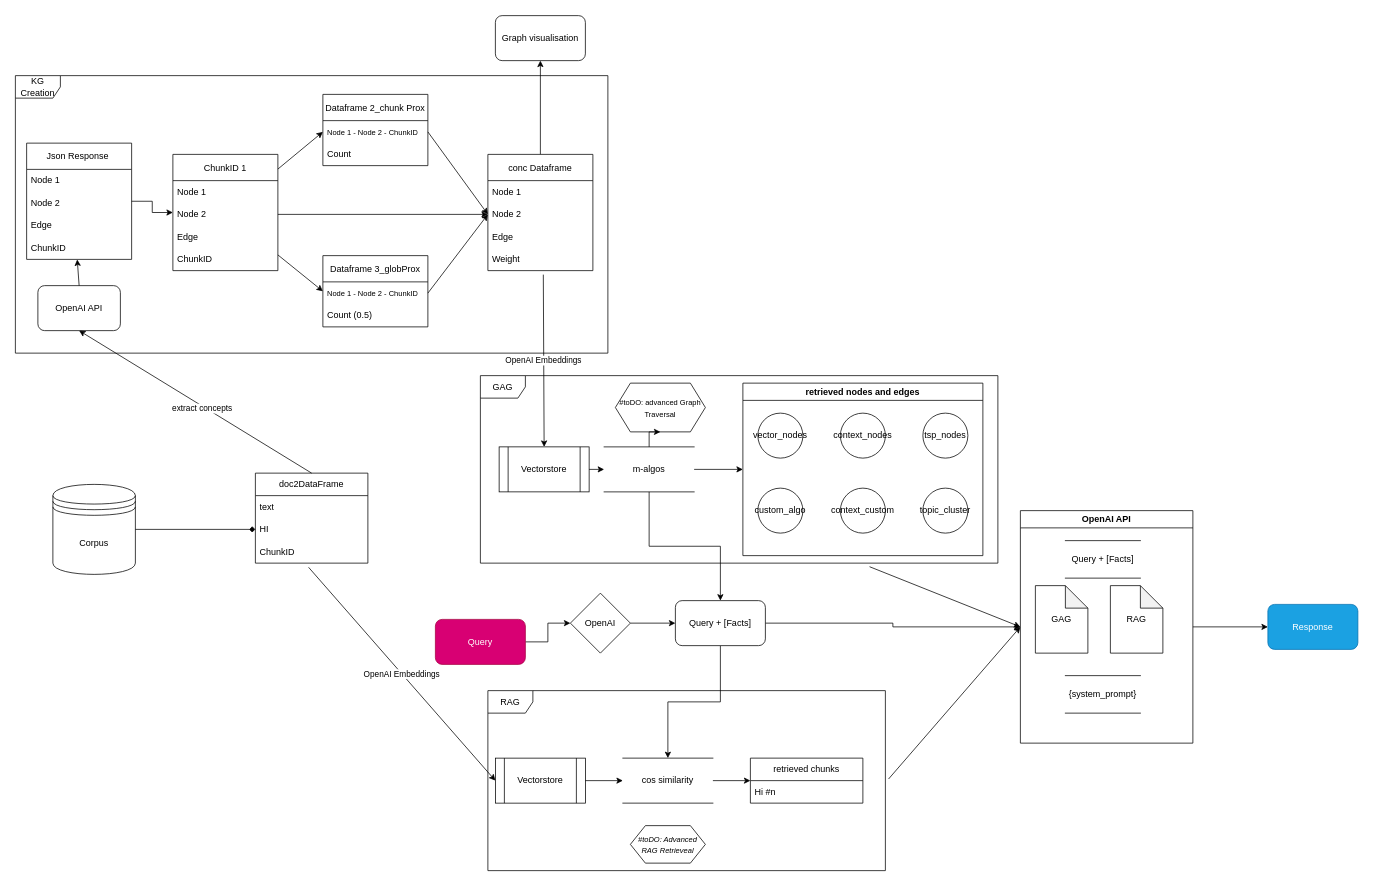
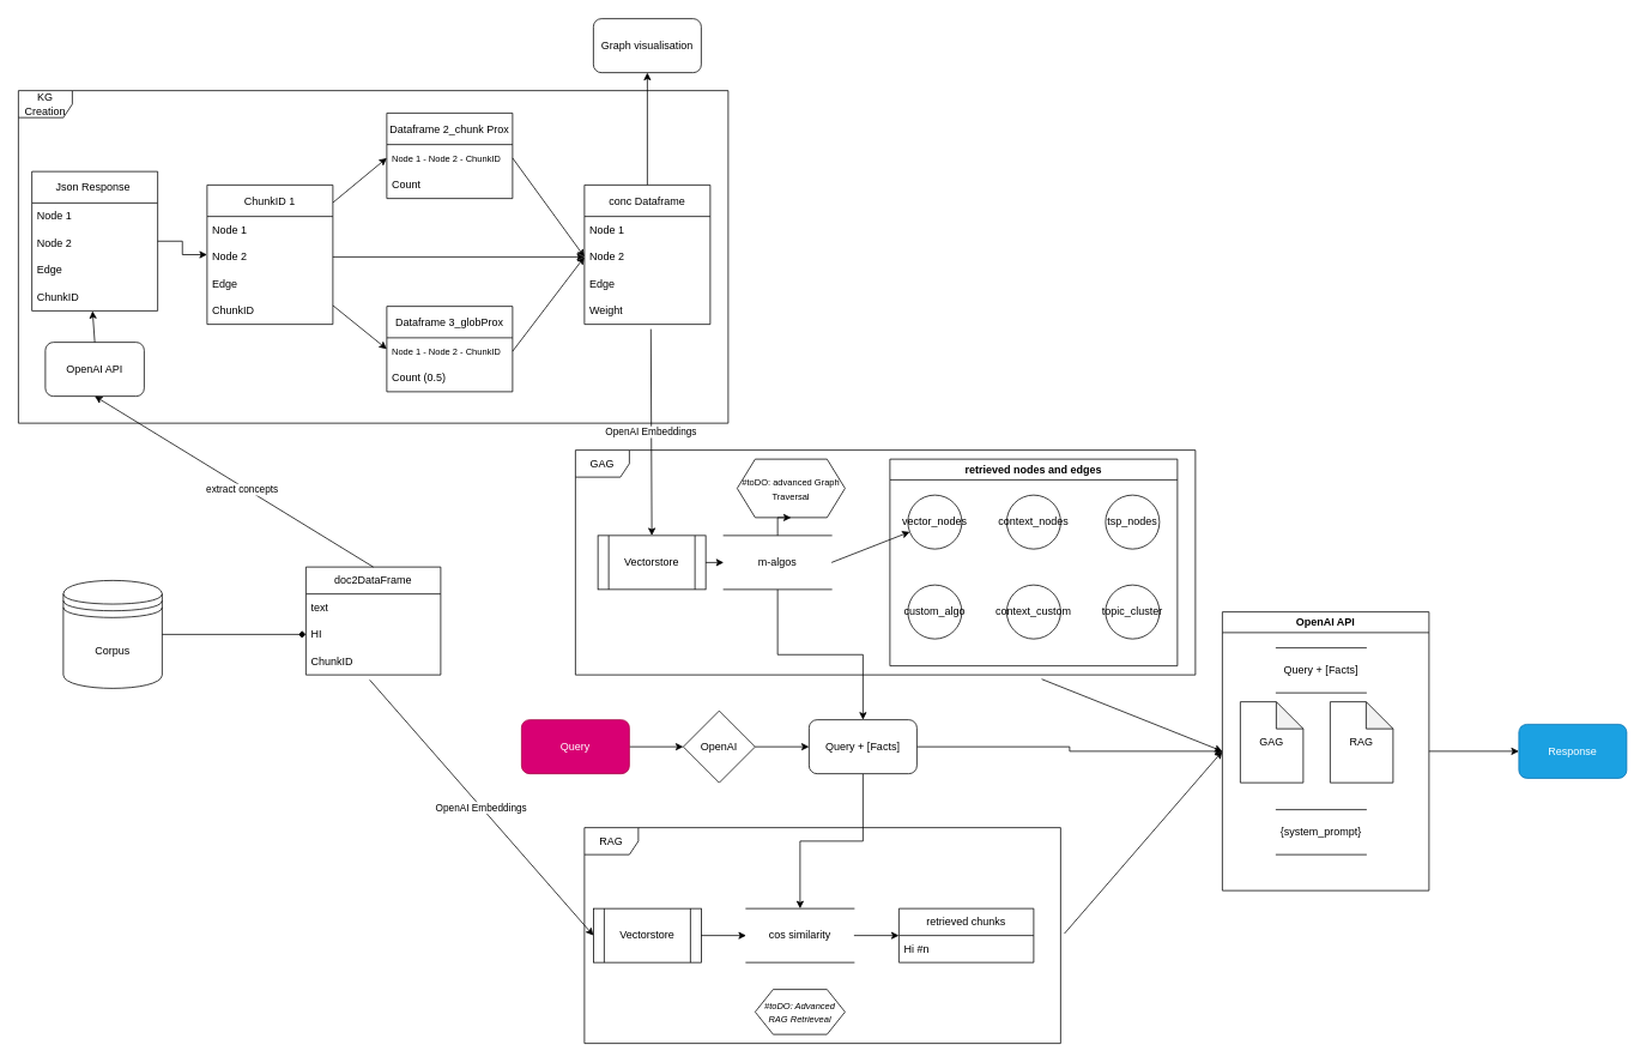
- <mxCell id="66" value="" style="endArrow=classic;html=1;rounded=0;entryX=0;entryY=0.5;entryDx=0;entryDy=0;exitX=1;exitY=0.5;exitDx=0;exitDy=0;" parent="1" source="54" target="59" edge="1"><mxGeometry width="50" height="50" relative="1" as="geometry"><mxPoint x="900" y="640" as="sourcePoint" /><mxPoint x="950" y="590" as="targetPoint" /></mxGeometry></mxCell>
+ <mxCell id="66" value="" style="endArrow=classic;html=1;rounded=0;exitX=1;exitY=0.5;exitDx=0;exitDy=0;" parent="1" source="54" target="61" edge="1"><mxGeometry width="50" height="50" relative="1" as="geometry"><mxPoint x="900" y="640" as="sourcePoint" /><mxPoint x="950" y="590" as="targetPoint" /></mxGeometry></mxCell>
- <mxCell id="49" value="Query" style="rounded=1;whiteSpace=wrap;html=1;fillColor=#d80073;fontColor=#ffffff;strokeColor=#A50040;" parent="1" vertex="1"><mxGeometry x="580" y="825" width="120" height="60" as="geometry" /></mxCell>
+ <mxCell id="49" value="Query" style="rounded=1;whiteSpace=wrap;html=1;fillColor=#d80073;fontColor=#ffffff;strokeColor=#A50040;" parent="1" vertex="1"><mxGeometry x="580" y="800" width="120" height="60" as="geometry" /></mxCell>
